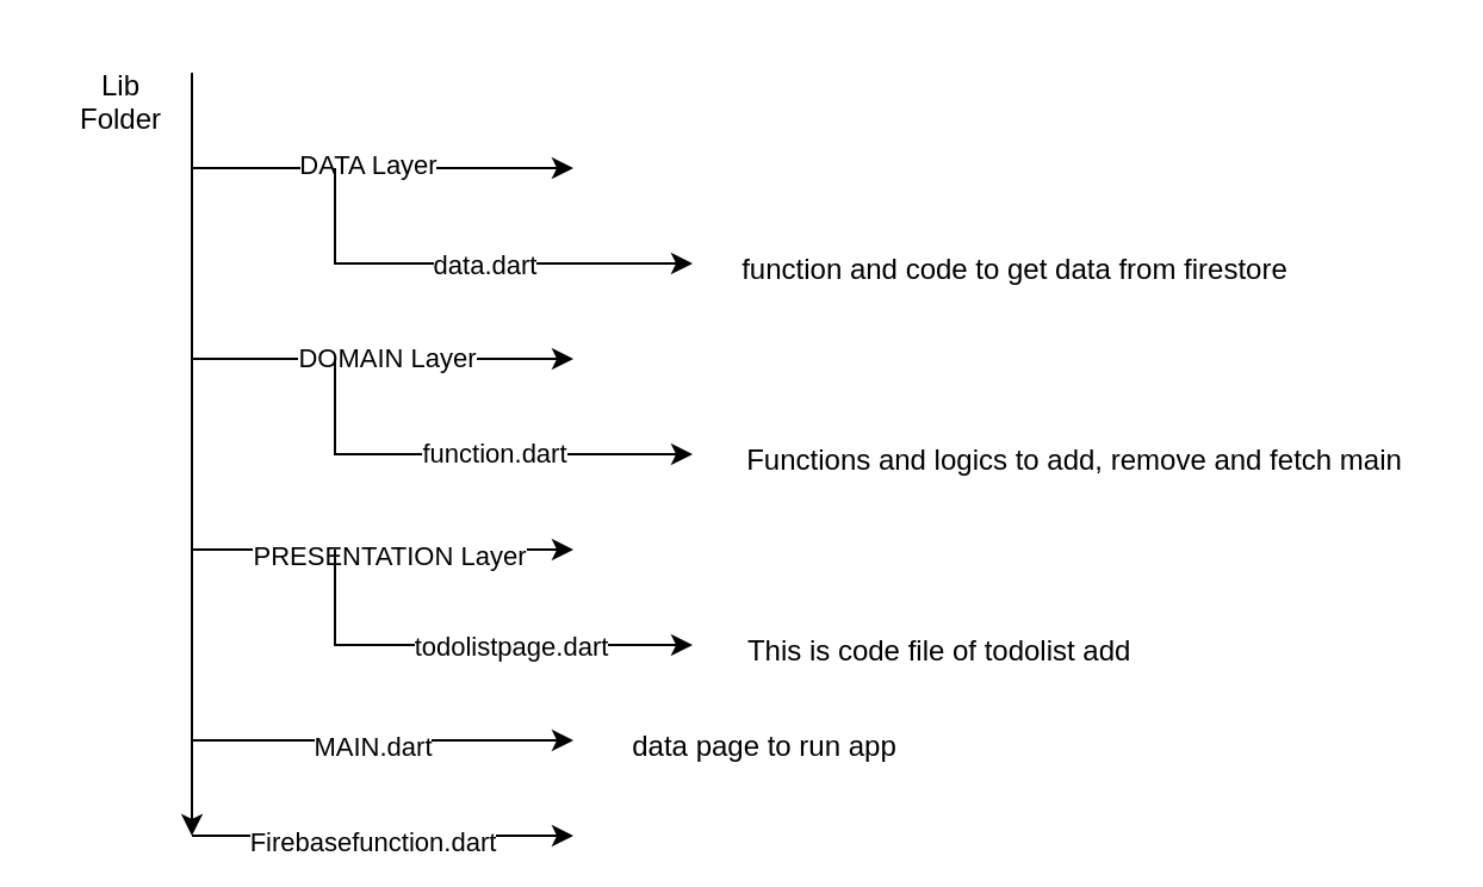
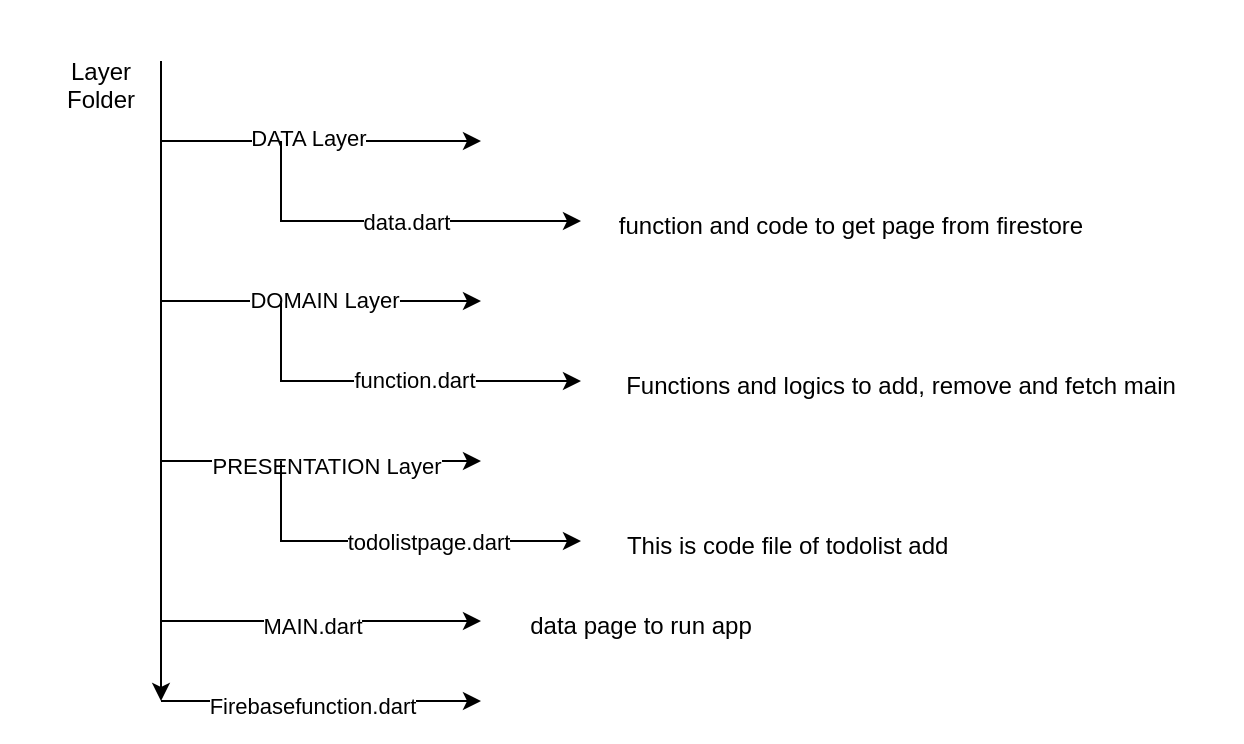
- <mxCell id="12" value="Lib&lt;br&gt;Folder&lt;div&gt;&lt;br&gt;&lt;/div&gt;" style="text;html=1;align=center;verticalAlign=middle;resizable=0;points=[];autosize=1;strokeColor=none;fillColor=none;" vertex="1" parent="1"><mxGeometry x="20" y="20" width="60" height="60" as="geometry" /></mxCell>
+ <mxCell id="12" value="Layer&lt;br&gt;Folder&lt;div&gt;&lt;br&gt;&lt;/div&gt;" style="text;html=1;align=center;verticalAlign=middle;resizable=0;points=[];autosize=1;strokeColor=none;fillColor=none;" vertex="1" parent="1"><mxGeometry x="20" y="20" width="60" height="60" as="geometry" /></mxCell>
- <mxCell id="23" value="function and code to get data from firestore" style="text;html=1;align=center;verticalAlign=middle;resizable=0;points=[];autosize=1;strokeColor=none;fillColor=none;" vertex="1" parent="1"><mxGeometry x="300" y="98" width="250" height="30" as="geometry" /></mxCell>
+ <mxCell id="23" value="function and code to get page from firestore" style="text;html=1;align=center;verticalAlign=middle;resizable=0;points=[];autosize=1;strokeColor=none;fillColor=none;" vertex="1" parent="1"><mxGeometry x="300" y="98" width="250" height="30" as="geometry" /></mxCell>
